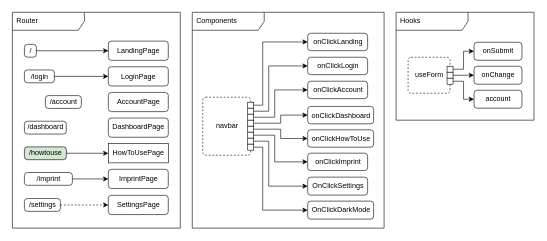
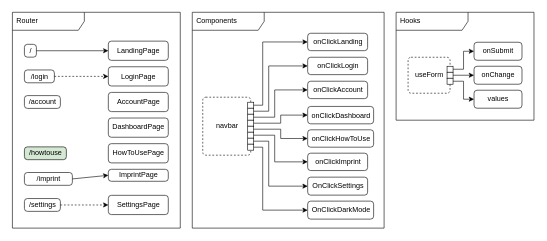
- <mxCell id="13" value="" style="edgeStyle=none;html=1;entryX=0;entryY=0.5;entryDx=0;entryDy=0;exitX=1;exitY=0.5;exitDx=0;exitDy=0;" edge="1" parent="2" source="5" target="12"><mxGeometry relative="1" as="geometry" /></mxCell>
+ <mxCell id="13" value="" style="edgeStyle=none;html=1;entryX=0;entryY=0.5;entryDx=0;entryDy=0;exitX=1;exitY=0.5;exitDx=0;exitDy=0;dashed=1;" edge="1" parent="2" source="5" target="12"><mxGeometry relative="1" as="geometry" /></mxCell>
- <mxCell id="57" value="account" style="html=1;align=center;verticalAlign=middle;rounded=1;absoluteArcSize=1;arcSize=10;dashed=0;" vertex="1" parent="55"><mxGeometry x="110" y="80" width="80" height="30" as="geometry" /></mxCell>
+ <mxCell id="57" value="values" style="html=1;align=center;verticalAlign=middle;rounded=1;absoluteArcSize=1;arcSize=10;dashed=0;" vertex="1" parent="55"><mxGeometry x="110" y="80" width="80" height="30" as="geometry" /></mxCell>
- <mxCell id="6" value="/account" style="html=1;align=center;verticalAlign=middle;rounded=1;absoluteArcSize=1;arcSize=10;dashed=0;" vertex="1" parent="2"><mxGeometry x="55" y="138.966" width="60" height="21.379" as="geometry" /></mxCell>
+ <mxCell id="6" value="/account" style="html=1;align=center;verticalAlign=middle;rounded=1;absoluteArcSize=1;arcSize=10;dashed=0;" vertex="1" parent="2"><mxGeometry x="20" y="138.966" width="60" height="21.379" as="geometry" /></mxCell>
- <mxCell id="7" value="/dashboard" style="html=1;align=center;verticalAlign=middle;rounded=1;absoluteArcSize=1;arcSize=10;dashed=0;" vertex="1" parent="2"><mxGeometry x="20" y="181.724" width="70" height="21.379" as="geometry" /></mxCell>
- <mxCell id="17" style="edgeStyle=none;html=1;exitX=1;exitY=0.5;exitDx=0;exitDy=0;entryX=0;entryY=0.5;entryDx=0;entryDy=0;" edge="1" parent="2" source="8" target="16"><mxGeometry relative="1" as="geometry" /></mxCell>
- <mxCell id="16" value="HowToUsePage" style="html=1;align=center;verticalAlign=middle;absoluteArcSize=1;arcSize=10;dashed=0;rounded=0;" vertex="1" parent="2"><mxGeometry x="160" y="219.138" width="100" height="32.069" as="geometry" /></mxCell>
+ <mxCell id="16" value="HowToUsePage" style="html=1;align=center;verticalAlign=middle;rounded=1;absoluteArcSize=1;arcSize=10;dashed=0;" vertex="1" parent="2"><mxGeometry x="160" y="219.138" width="100" height="32.069" as="geometry" /></mxCell>
- <mxCell id="18" value="ImprintPage" style="html=1;align=center;verticalAlign=middle;rounded=1;absoluteArcSize=1;arcSize=10;dashed=0;" vertex="1" parent="2"><mxGeometry x="160" y="261.897" width="100" height="32.069" as="geometry" /></mxCell>
+ <mxCell id="18" value="ImprintPage" style="html=1;align=center;verticalAlign=middle;rounded=1;absoluteArcSize=1;arcSize=10;dashed=0;" vertex="1" parent="2"><mxGeometry x="160" y="261.897" width="100" height="20" as="geometry" /></mxCell>
